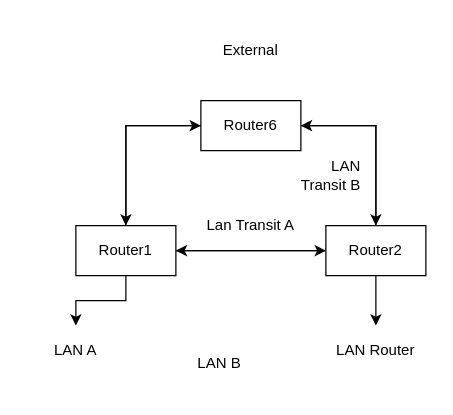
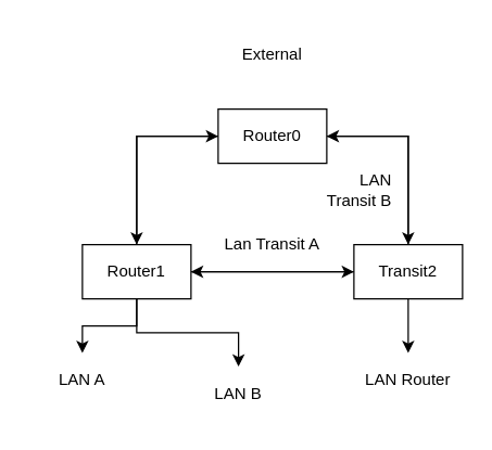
- <mxCell id="5" value="Router6" style="rounded=0;whiteSpace=wrap;html=1;" vertex="1" parent="1"><mxGeometry x="160" y="80" width="80" height="40" as="geometry" /></mxCell>
+ <mxCell id="5" value="Router0" style="rounded=0;whiteSpace=wrap;html=1;" vertex="1" parent="1"><mxGeometry x="160" y="80" width="80" height="40" as="geometry" /></mxCell>
- <mxCell id="14" value="Router2" style="rounded=0;whiteSpace=wrap;html=1;" vertex="1" parent="1"><mxGeometry x="260" y="180" width="80" height="40" as="geometry" /></mxCell>
+ <mxCell id="14" value="Transit2" style="rounded=0;whiteSpace=wrap;html=1;" vertex="1" parent="1"><mxGeometry x="260" y="180" width="80" height="40" as="geometry" /></mxCell>
+ <mxCell id="8" style="edgeStyle=orthogonalEdgeStyle;rounded=0;orthogonalLoop=1;jettySize=auto;html=1;exitX=0.5;exitY=1;exitDx=0;exitDy=0;entryX=0.5;entryY=0;entryDx=0;entryDy=0;" edge="1" parent="1" source="10" target="16"><mxGeometry relative="1" as="geometry" /></mxCell>
